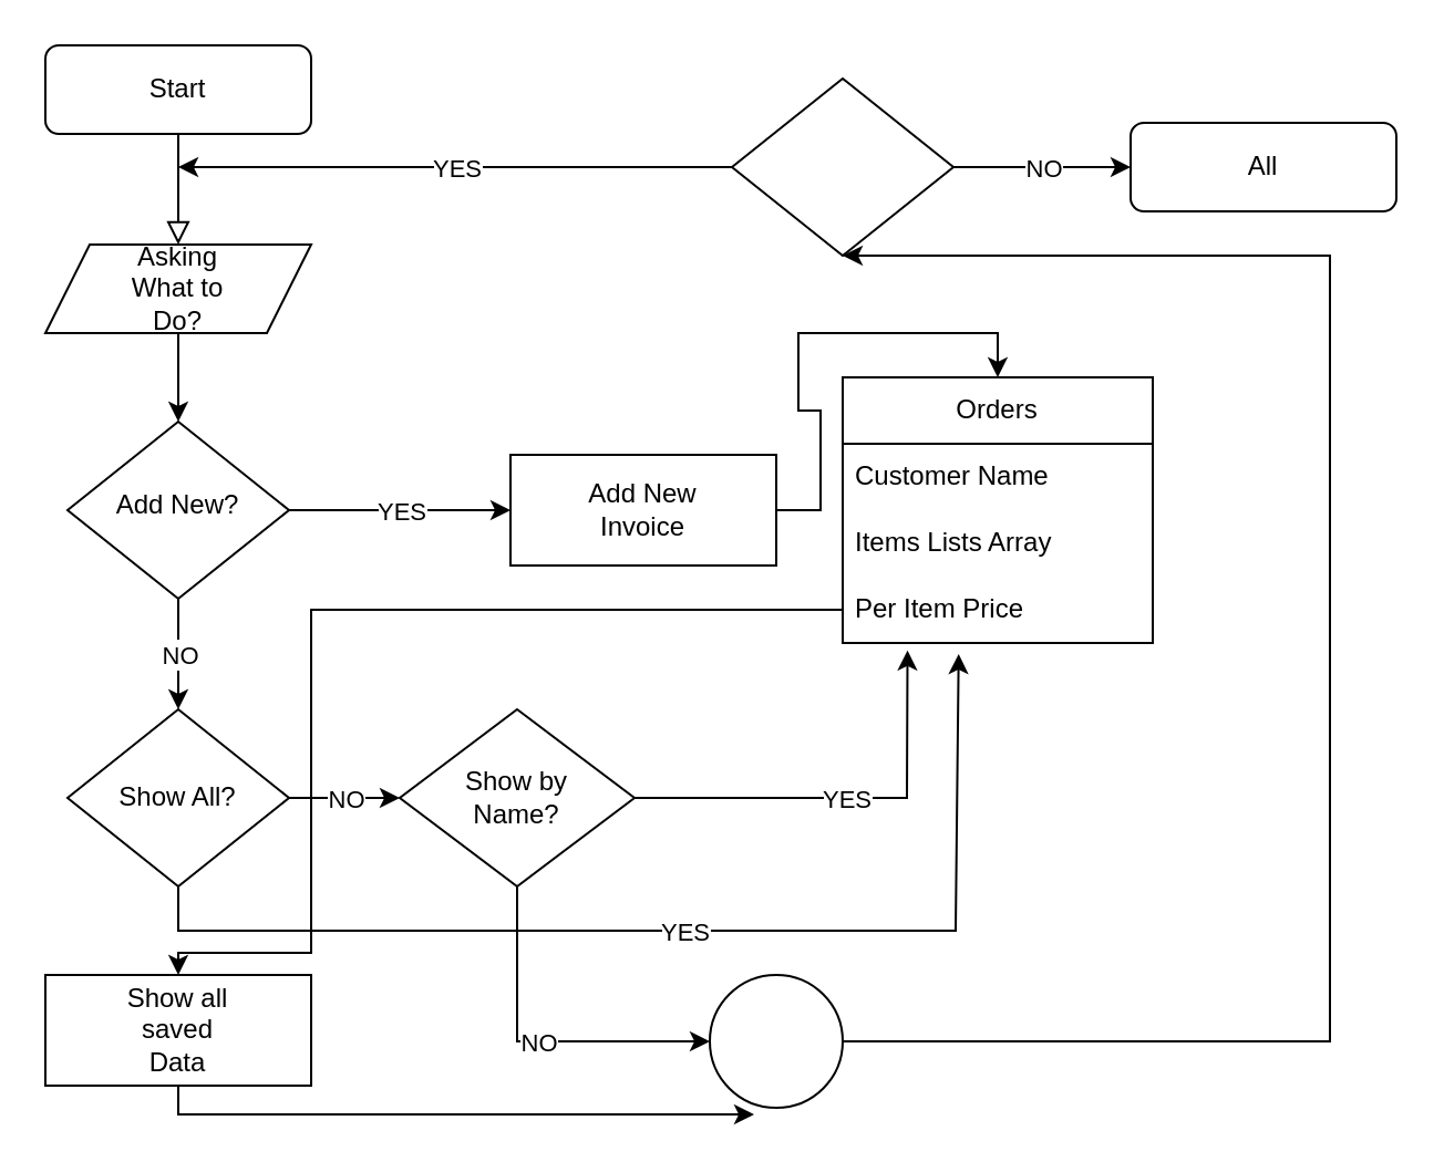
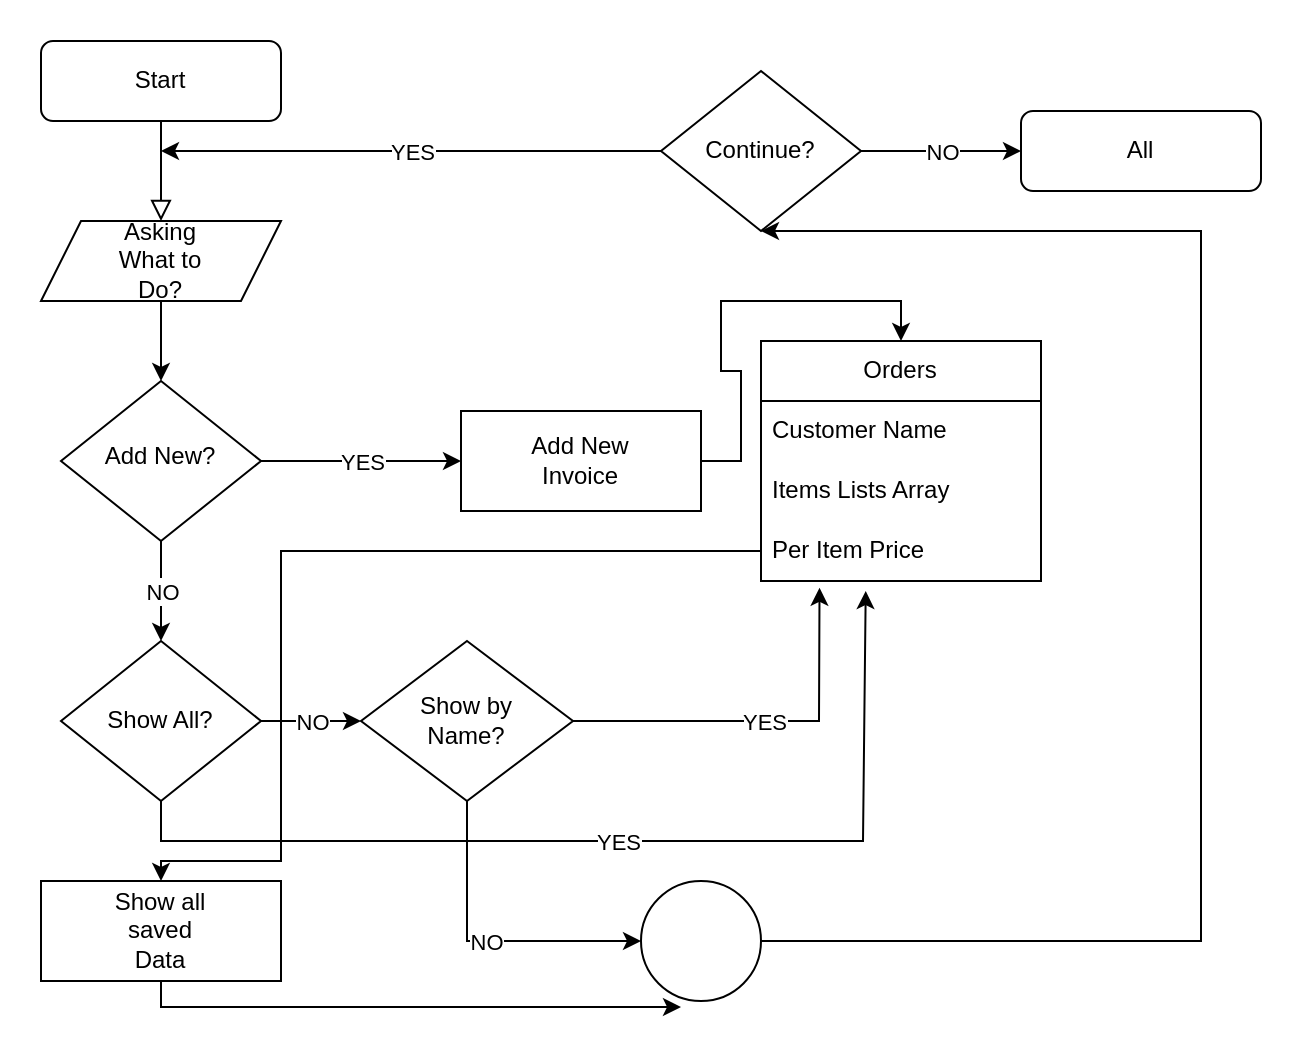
+ <mxCell id="22" value="Continue?" style="text;html=1;strokeColor=none;fillColor=none;align=center;verticalAlign=middle;whiteSpace=wrap;rounded=0;" vertex="1" parent="1"><mxGeometry x="350" y="60" width="60" height="30" as="geometry" /></mxCell>
